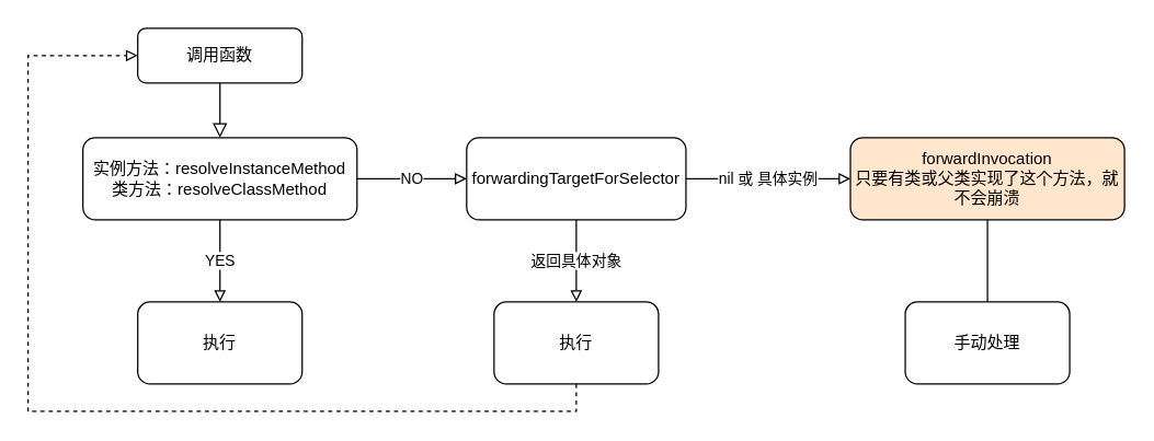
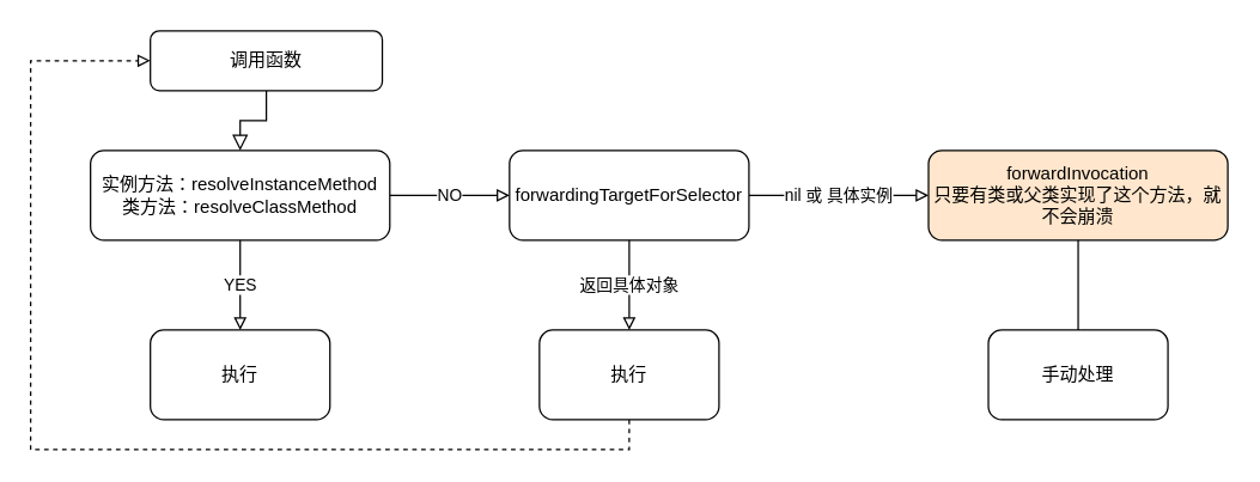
- <mxCell id="3" value="调用函数" style="rounded=1;whiteSpace=wrap;html=1;fontSize=12;glass=0;strokeWidth=1;shadow=0;" parent="1" vertex="1"><mxGeometry x="100" y="20" width="120" height="40" as="geometry" /></mxCell>
+ <mxCell id="3" value="调用函数" style="rounded=1;whiteSpace=wrap;html=1;fontSize=12;glass=0;strokeWidth=1;shadow=0;" parent="1" vertex="1"><mxGeometry x="100" y="20" width="155" height="40" as="geometry" /></mxCell>
